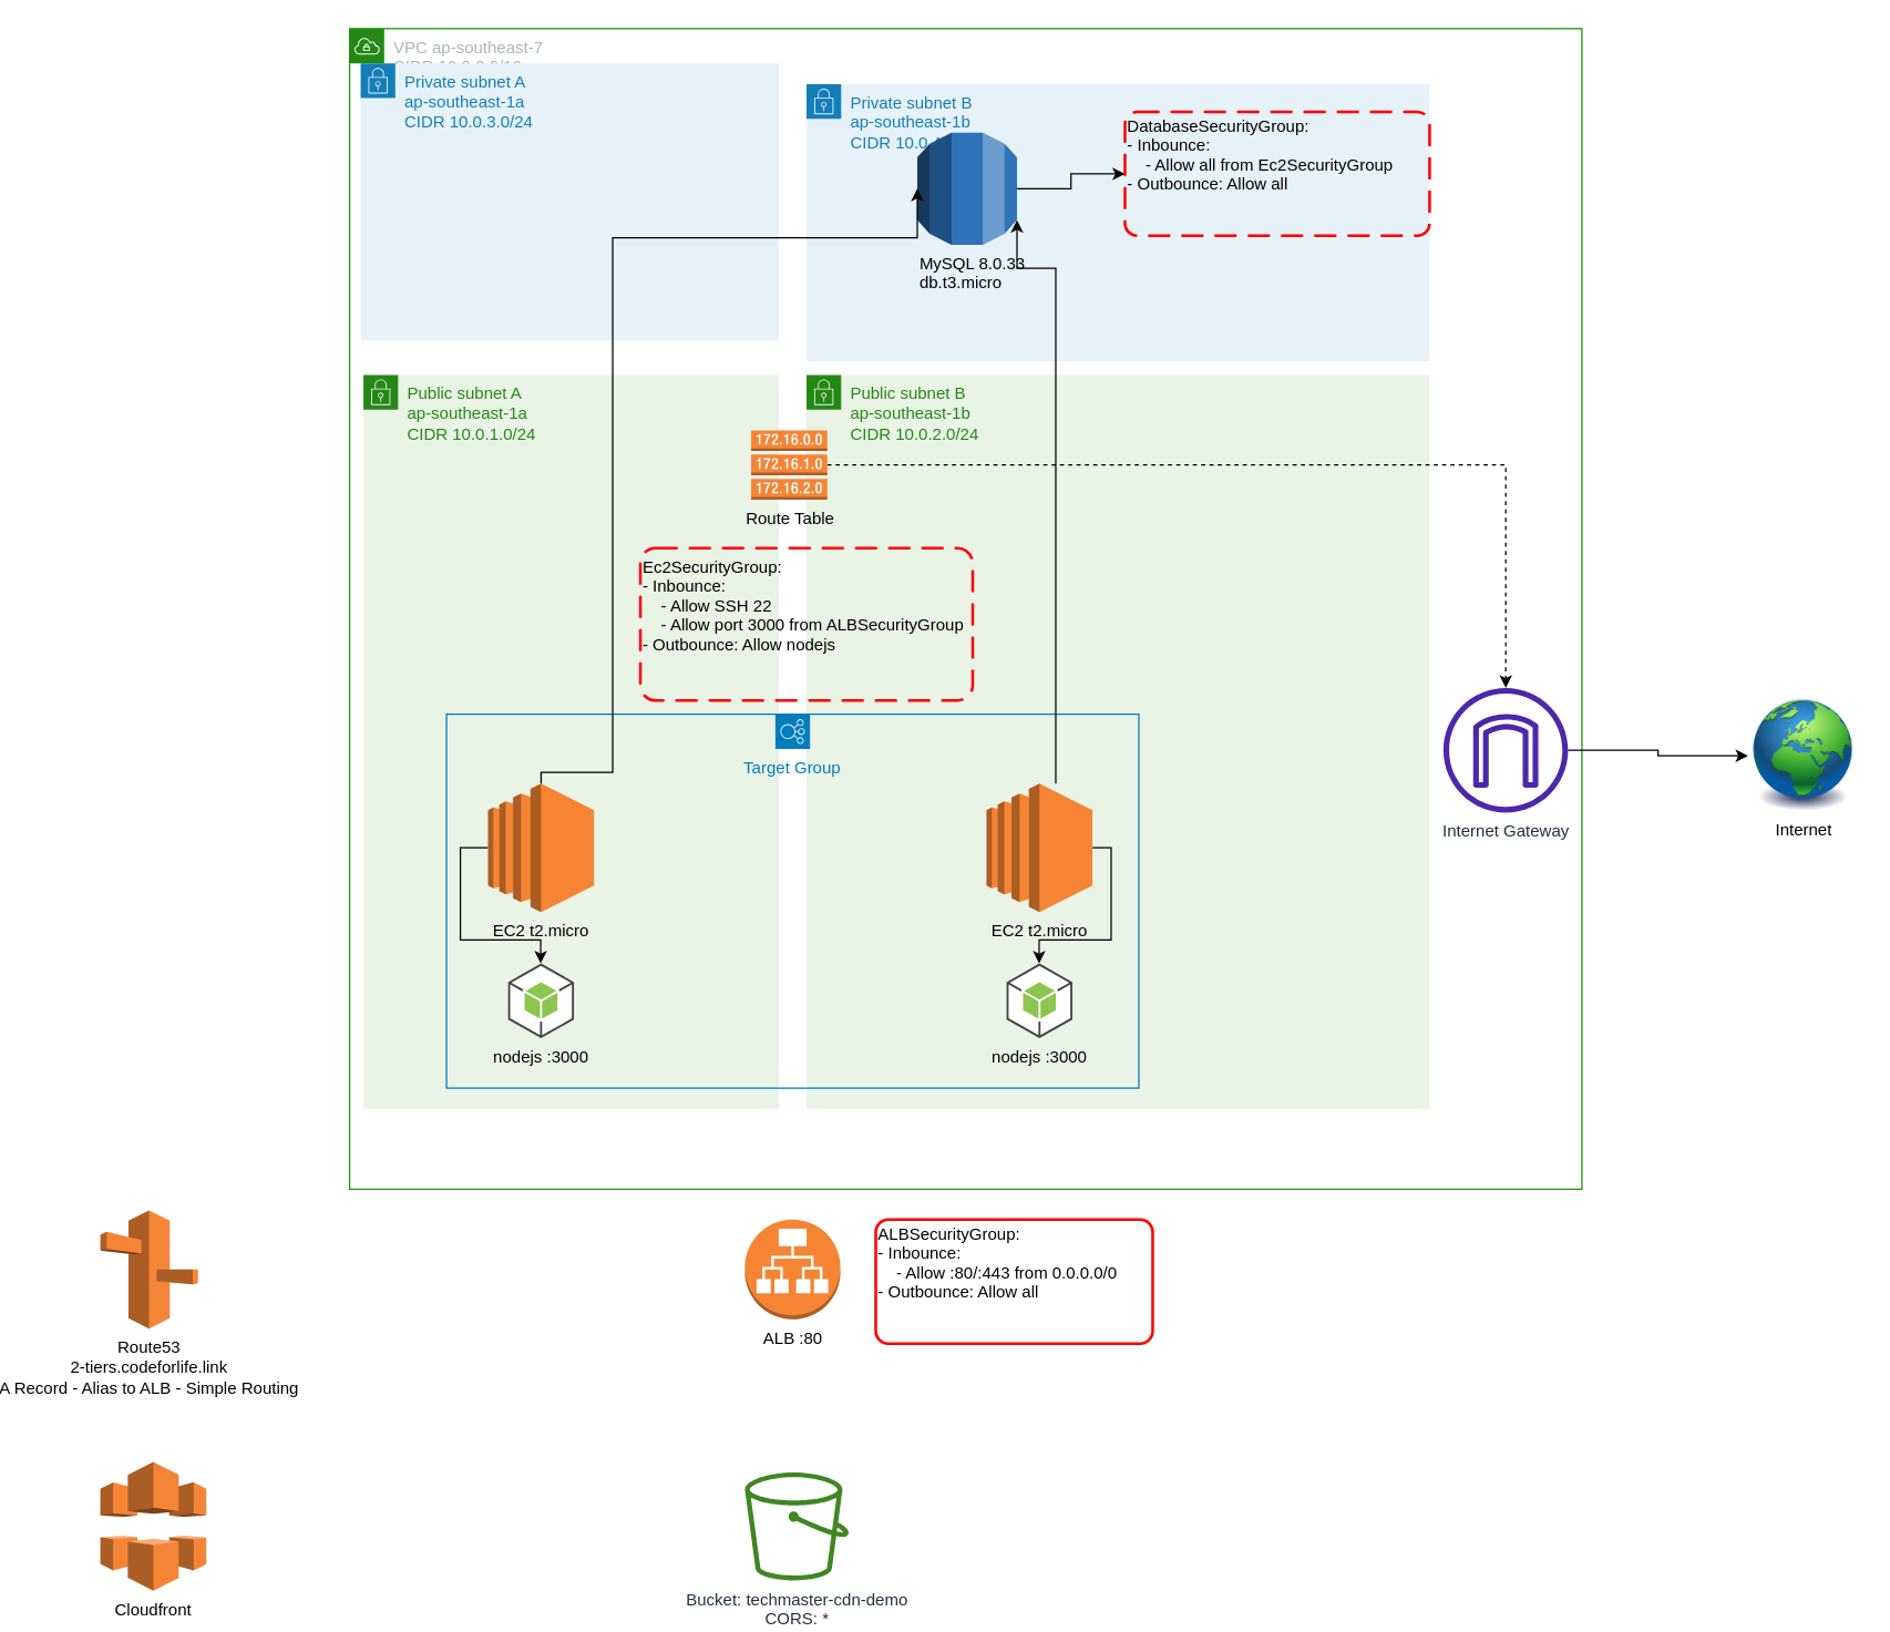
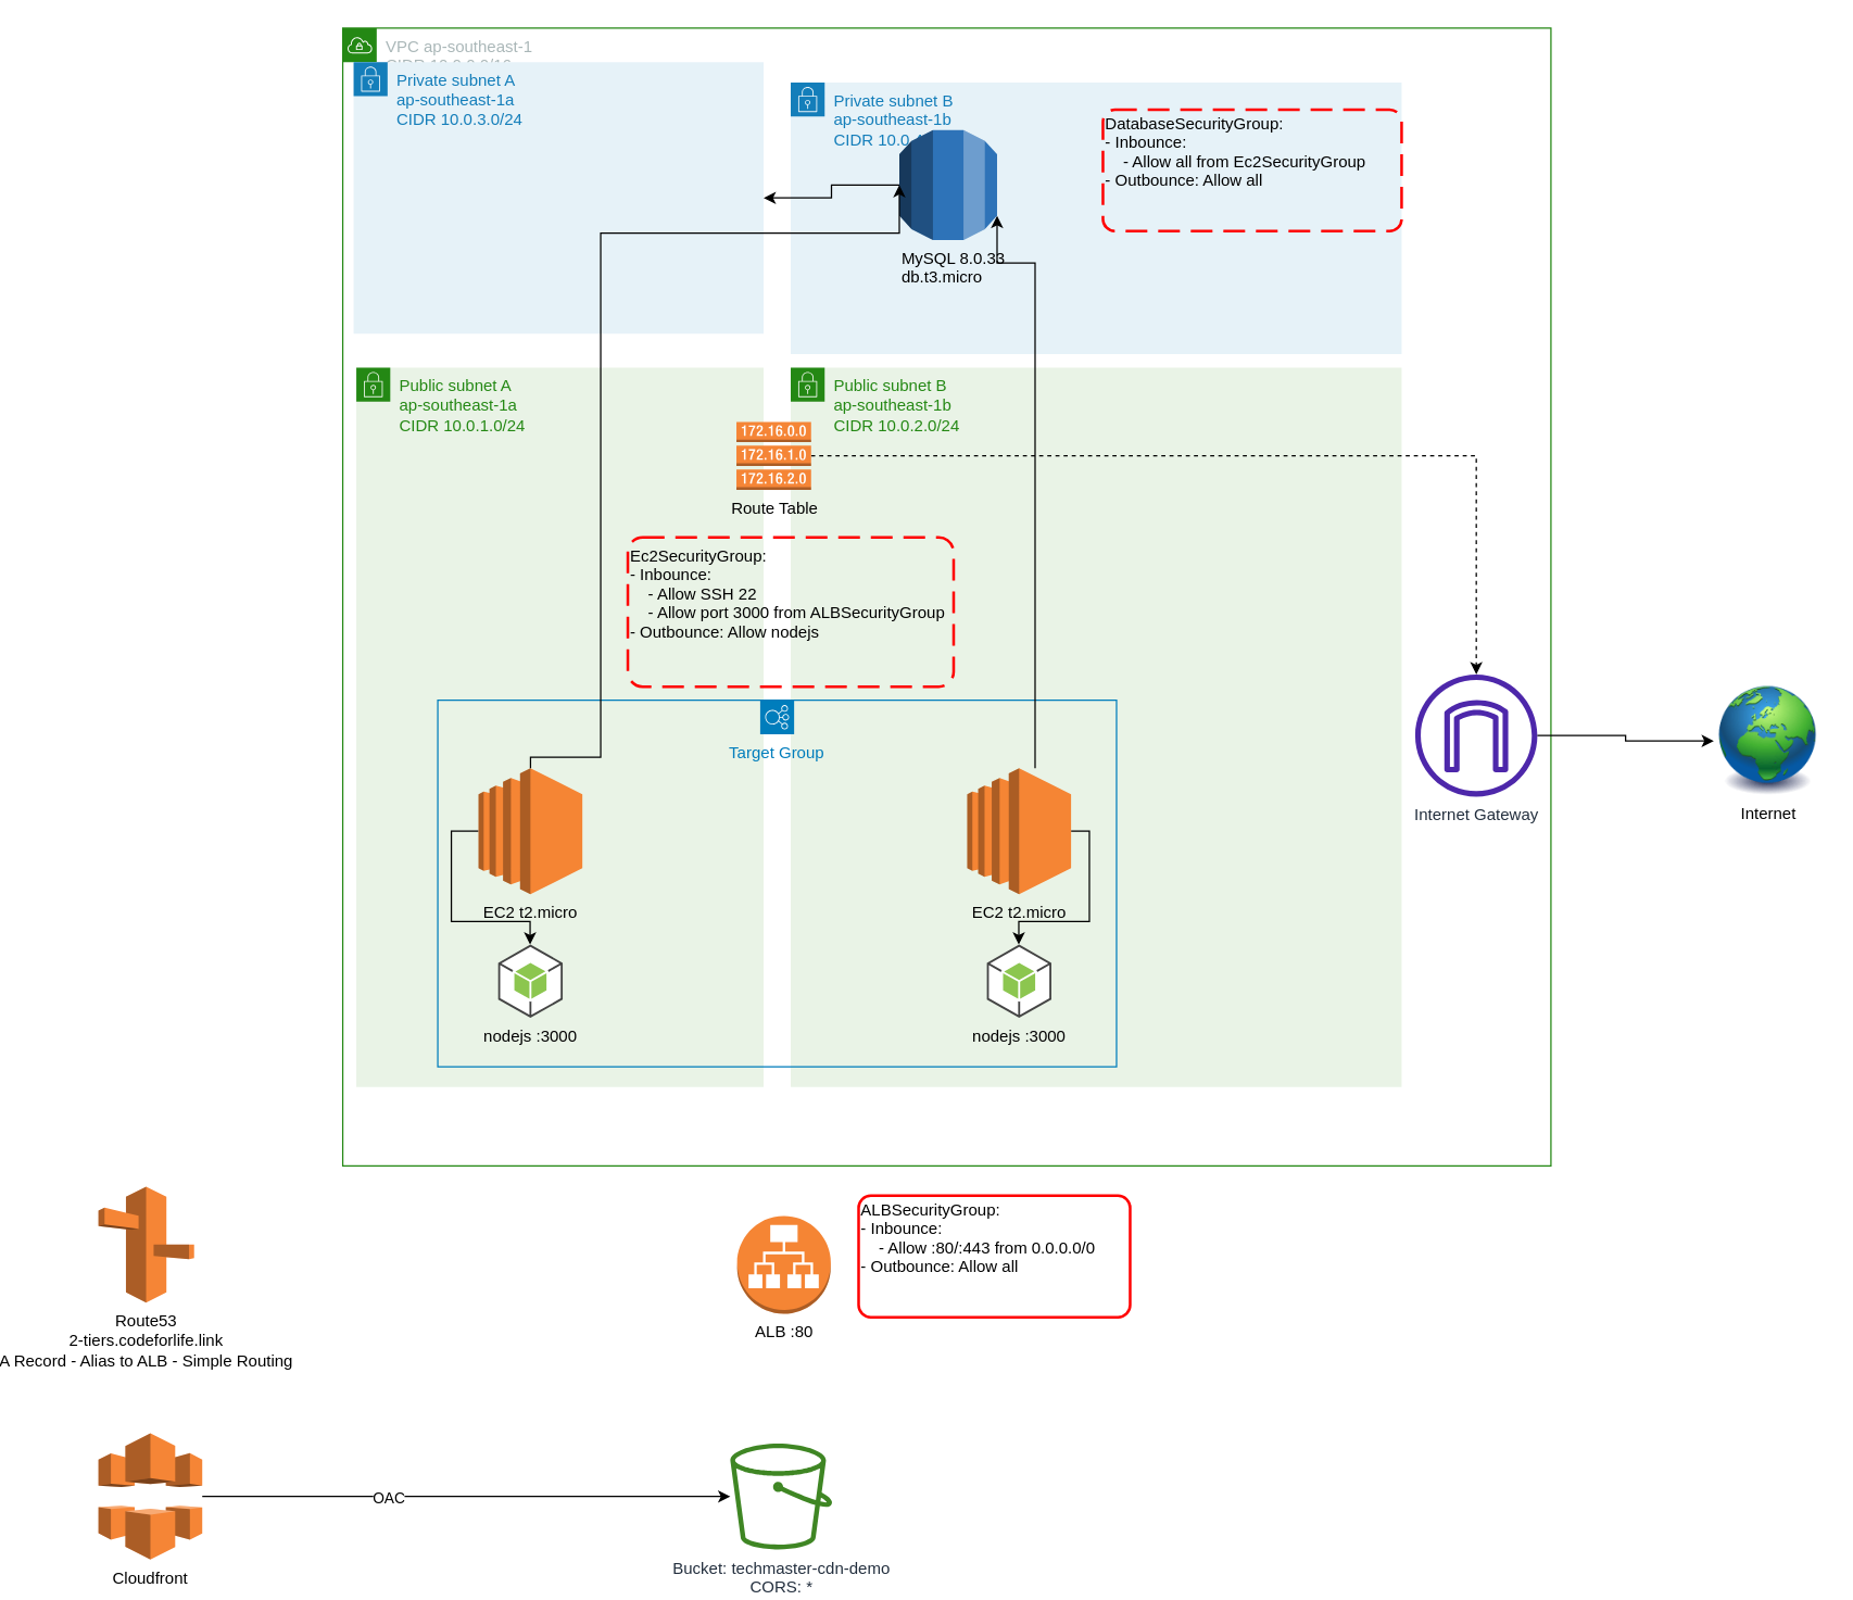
- <mxCell id="2" value="VPC ap-southeast-7&lt;br&gt;CIDR 10.0.0.0/16" style="points=[[0,0],[0.25,0],[0.5,0],[0.75,0],[1,0],[1,0.25],[1,0.5],[1,0.75],[1,1],[0.75,1],[0.5,1],[0.25,1],[0,1],[0,0.75],[0,0.5],[0,0.25]];outlineConnect=0;gradientColor=none;html=1;whiteSpace=wrap;fontSize=12;fontStyle=0;container=1;pointerEvents=0;collapsible=0;recursiveResize=0;shape=mxgraph.aws4.group;grIcon=mxgraph.aws4.group_vpc;strokeColor=#248814;fillColor=none;verticalAlign=top;align=left;spacingLeft=30;fontColor=#AAB7B8;dashed=0;" parent="1" vertex="1"><mxGeometry x="200" y="20" width="890" height="838" as="geometry" /></mxCell>
+ <mxCell id="2" value="VPC ap-southeast-1&lt;br&gt;CIDR 10.0.0.0/16" style="points=[[0,0],[0.25,0],[0.5,0],[0.75,0],[1,0],[1,0.25],[1,0.5],[1,0.75],[1,1],[0.75,1],[0.5,1],[0.25,1],[0,1],[0,0.75],[0,0.5],[0,0.25]];outlineConnect=0;gradientColor=none;html=1;whiteSpace=wrap;fontSize=12;fontStyle=0;container=1;pointerEvents=0;collapsible=0;recursiveResize=0;shape=mxgraph.aws4.group;grIcon=mxgraph.aws4.group_vpc;strokeColor=#248814;fillColor=none;verticalAlign=top;align=left;spacingLeft=30;fontColor=#AAB7B8;dashed=0;" parent="1" vertex="1"><mxGeometry x="200" y="20" width="890" height="838" as="geometry" /></mxCell>
- <mxCell id="6" style="edgeStyle=orthogonalEdgeStyle;rounded=0;orthogonalLoop=1;jettySize=auto;html=1;" parent="5" source="7" target="8" edge="1"><mxGeometry relative="1" as="geometry" /></mxCell>
+ <mxCell id="6" style="edgeStyle=orthogonalEdgeStyle;rounded=0;orthogonalLoop=1;jettySize=auto;html=1;" parent="5" source="7" target="4" edge="1"><mxGeometry relative="1" as="geometry" /></mxCell>
- <mxCell id="28" value="ALB :80" style="outlineConnect=0;dashed=0;verticalLabelPosition=bottom;verticalAlign=top;align=center;html=1;shape=mxgraph.aws3.application_load_balancer;fillColor=#F58534;gradientColor=none;" parent="1" vertex="1"><mxGeometry x="485.5" y="880" width="69" height="72" as="geometry" /></mxCell>
+ <mxCell id="28" value="ALB :80" style="outlineConnect=0;dashed=0;verticalLabelPosition=bottom;verticalAlign=top;align=center;html=1;shape=mxgraph.aws3.application_load_balancer;fillColor=#F58534;gradientColor=none;" parent="1" vertex="1"><mxGeometry x="490.5" y="895" width="69" height="72" as="geometry" /></mxCell>
+ <mxCell id="24" style="edgeStyle=orthogonalEdgeStyle;rounded=0;orthogonalLoop=1;jettySize=auto;html=1;" edge="1" parent="1" source="26" target="23"><mxGeometry relative="1" as="geometry" /></mxCell>
+ <mxCell id="25" value="OAC" style="edgeLabel;html=1;align=center;verticalAlign=middle;resizable=0;points=[];" vertex="1" connectable="0" parent="24"><mxGeometry x="-0.296" relative="1" as="geometry"><mxPoint y="1" as="offset" /></mxGeometry></mxCell>
